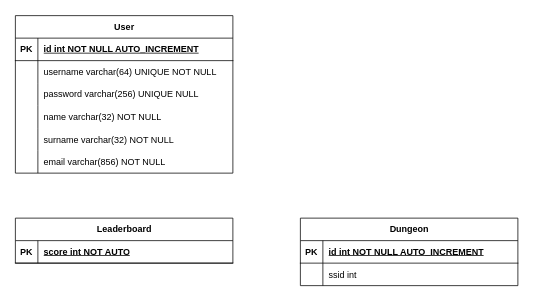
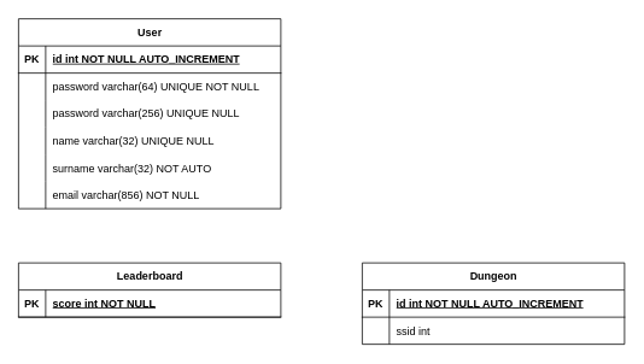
- <mxCell id="8" value="&lt;span style=&quot;text-wrap: nowrap;&quot;&gt;username varchar(64) UNIQUE NOT NULL&lt;/span&gt;" style="shape=partialRectangle;connectable=0;fillColor=none;top=0;left=0;bottom=0;right=0;align=left;spacingLeft=6;overflow=hidden;whiteSpace=wrap;html=1;" parent="6" vertex="1"><mxGeometry x="30" width="260" height="30" as="geometry"><mxRectangle width="260" height="30" as="alternateBounds" /></mxGeometry></mxCell>
+ <mxCell id="8" value="&lt;span style=&quot;text-wrap: nowrap;&quot;&gt;password varchar(64) UNIQUE NOT NULL&lt;/span&gt;" style="shape=partialRectangle;connectable=0;fillColor=none;top=0;left=0;bottom=0;right=0;align=left;spacingLeft=6;overflow=hidden;whiteSpace=wrap;html=1;" parent="6" vertex="1"><mxGeometry x="30" width="260" height="30" as="geometry"><mxRectangle width="260" height="30" as="alternateBounds" /></mxGeometry></mxCell>
- <mxCell id="14" value="&lt;span style=&quot;text-wrap: nowrap;&quot;&gt;name varchar(32) NOT NULL&lt;/span&gt;" style="shape=partialRectangle;connectable=0;fillColor=none;top=0;left=0;bottom=0;right=0;align=left;spacingLeft=6;overflow=hidden;whiteSpace=wrap;html=1;" parent="12" vertex="1"><mxGeometry x="30" width="260" height="30" as="geometry"><mxRectangle width="260" height="30" as="alternateBounds" /></mxGeometry></mxCell>
+ <mxCell id="14" value="&lt;span style=&quot;text-wrap: nowrap;&quot;&gt;name varchar(32) UNIQUE NULL&lt;/span&gt;" style="shape=partialRectangle;connectable=0;fillColor=none;top=0;left=0;bottom=0;right=0;align=left;spacingLeft=6;overflow=hidden;whiteSpace=wrap;html=1;" parent="12" vertex="1"><mxGeometry x="30" width="260" height="30" as="geometry"><mxRectangle width="260" height="30" as="alternateBounds" /></mxGeometry></mxCell>
- <mxCell id="17" value="surname varchar(32) NOT NULL" style="shape=partialRectangle;connectable=0;fillColor=none;top=0;left=0;bottom=0;right=0;align=left;spacingLeft=6;overflow=hidden;" parent="15" vertex="1"><mxGeometry x="30" width="260" height="30" as="geometry"><mxRectangle width="260" height="30" as="alternateBounds" /></mxGeometry></mxCell>
+ <mxCell id="17" value="surname varchar(32) NOT AUTO" style="shape=partialRectangle;connectable=0;fillColor=none;top=0;left=0;bottom=0;right=0;align=left;spacingLeft=6;overflow=hidden;" parent="15" vertex="1"><mxGeometry x="30" width="260" height="30" as="geometry"><mxRectangle width="260" height="30" as="alternateBounds" /></mxGeometry></mxCell>
- <mxCell id="24" value="score int NOT AUTO" style="shape=partialRectangle;connectable=0;fillColor=none;top=0;left=0;bottom=0;right=0;align=left;spacingLeft=6;fontStyle=5;overflow=hidden;whiteSpace=wrap;html=1;" vertex="1" parent="22"><mxGeometry x="30" width="260" height="30" as="geometry"><mxRectangle width="260" height="30" as="alternateBounds" /></mxGeometry></mxCell>
+ <mxCell id="24" value="score int NOT NULL" style="shape=partialRectangle;connectable=0;fillColor=none;top=0;left=0;bottom=0;right=0;align=left;spacingLeft=6;fontStyle=5;overflow=hidden;whiteSpace=wrap;html=1;" vertex="1" parent="22"><mxGeometry x="30" width="260" height="30" as="geometry"><mxRectangle width="260" height="30" as="alternateBounds" /></mxGeometry></mxCell>
